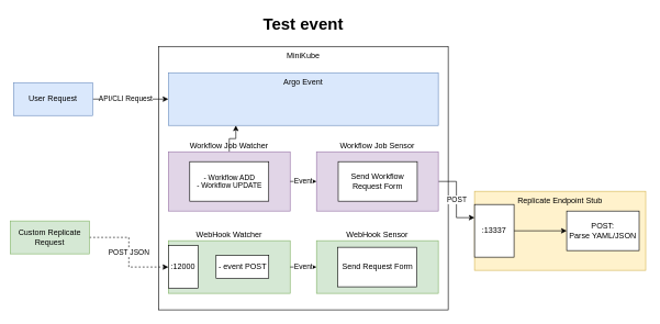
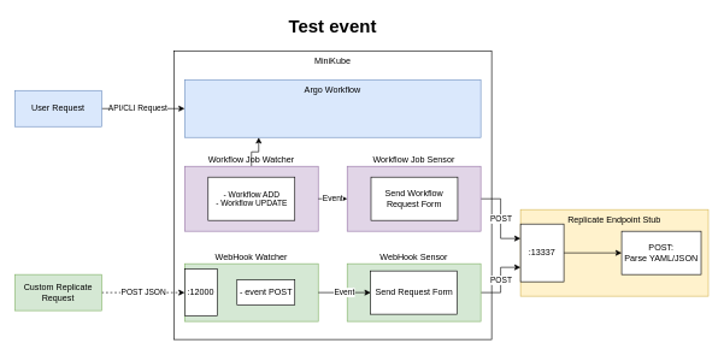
- <mxCell id="3" value="Argo Event" style="rounded=0;whiteSpace=wrap;html=1;verticalAlign=top;fillColor=#dae8fc;strokeColor=#6c8ebf;" vertex="1" parent="1"><mxGeometry x="255" y="110" width="410" height="80" as="geometry" /></mxCell>
+ <mxCell id="3" value="Argo Workflow" style="rounded=0;whiteSpace=wrap;html=1;verticalAlign=top;fillColor=#dae8fc;strokeColor=#6c8ebf;" vertex="1" parent="1"><mxGeometry x="255" y="110" width="410" height="80" as="geometry" /></mxCell>
- <mxCell id="18" value="Custom Replicate Request" style="rounded=0;whiteSpace=wrap;html=1;fillColor=#d5e8d4;strokeColor=#82b366;" vertex="1" parent="1"><mxGeometry x="15" y="335" width="120" height="50" as="geometry" /></mxCell>
+ <mxCell id="18" value="Custom Replicate Request" style="rounded=0;whiteSpace=wrap;html=1;fillColor=#d5e8d4;strokeColor=#82b366;" vertex="1" parent="1"><mxGeometry x="20" y="380" width="120" height="50" as="geometry" /></mxCell>
+ <mxCell id="9" value="POST" style="edgeStyle=orthogonalEdgeStyle;rounded=0;orthogonalLoop=1;jettySize=auto;html=1;entryX=0;entryY=0.75;entryDx=0;entryDy=0;" edge="1" parent="1" source="10" target="6"><mxGeometry relative="1" as="geometry" /></mxCell>
- <mxCell id="12" value="Event" style="edgeStyle=orthogonalEdgeStyle;rounded=0;orthogonalLoop=1;jettySize=auto;html=1;entryX=0;entryY=0.5;entryDx=0;entryDy=0;" edge="1" parent="1" source="8" target="10"><mxGeometry relative="1" as="geometry"><mxPoint as="offset" /></mxGeometry></mxCell>
+ <mxCell id="12" value="Event" style="edgeStyle=orthogonalEdgeStyle;rounded=0;orthogonalLoop=1;jettySize=auto;html=1;" edge="1" parent="1" source="8" target="25"><mxGeometry relative="1" as="geometry"><mxPoint as="offset" /></mxGeometry></mxCell>
